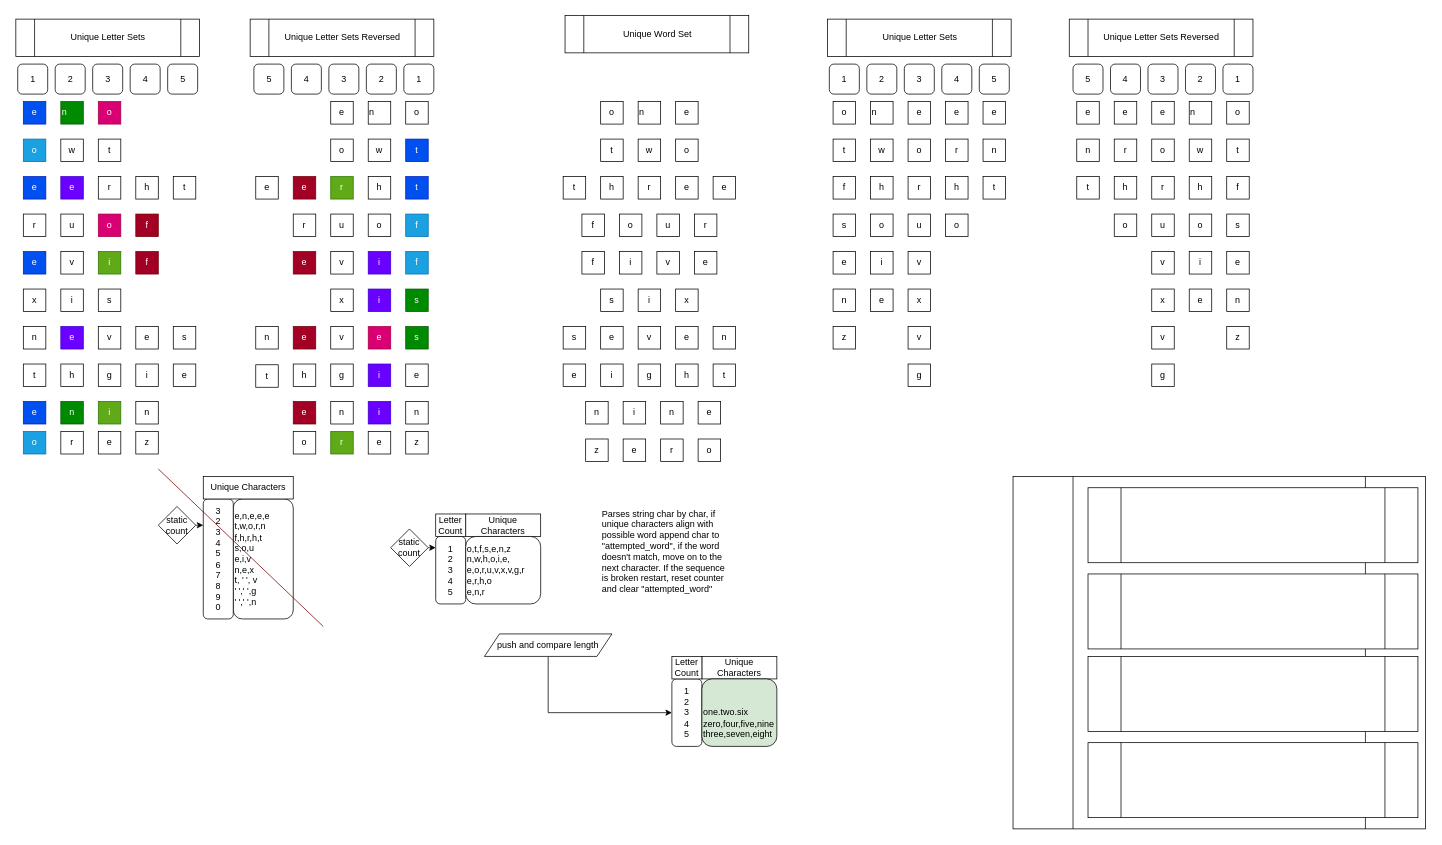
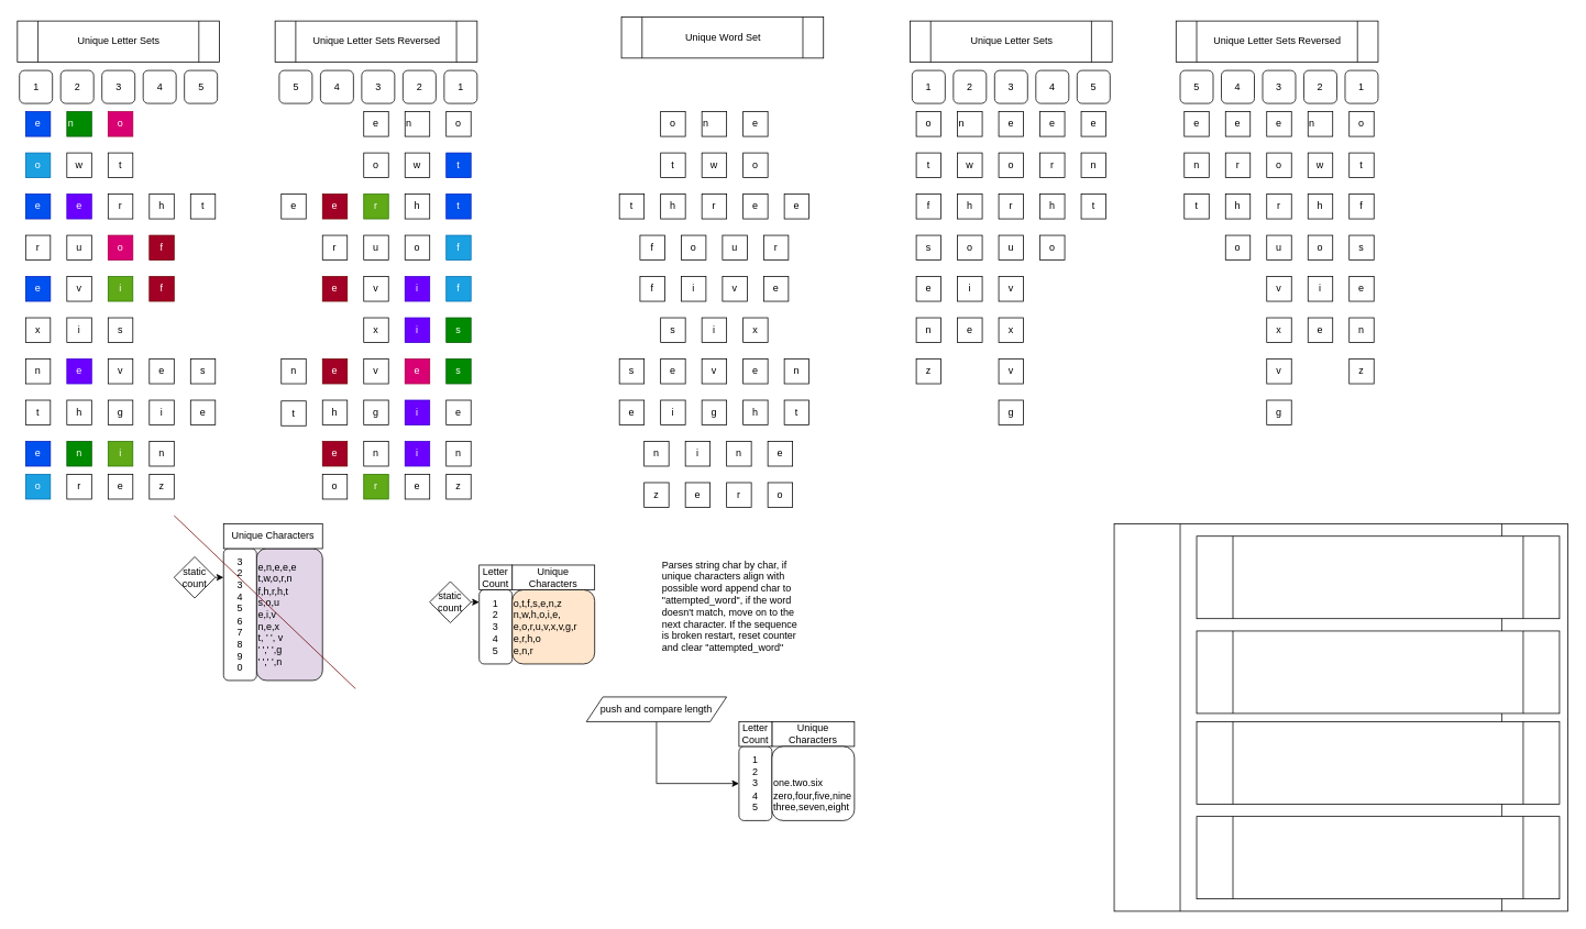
- <mxCell id="141" value="e,n,e,e,e&lt;br&gt;t,w,o,r,n&lt;br&gt;f,h,r,h,t&lt;br&gt;s,o,u&lt;br&gt;e,i,v&lt;br&gt;n,e,x&lt;br&gt;t, ' ', v&lt;br&gt;' ',' ',g&lt;br&gt;' ',' ',n&amp;nbsp;" style="rounded=1;whiteSpace=wrap;html=1;align=left;" vertex="1" parent="1"><mxGeometry x="310" y="665" width="80" height="160" as="geometry" /></mxCell>
+ <mxCell id="141" value="e,n,e,e,e&lt;br&gt;t,w,o,r,n&lt;br&gt;f,h,r,h,t&lt;br&gt;s,o,u&lt;br&gt;e,i,v&lt;br&gt;n,e,x&lt;br&gt;t, ' ', v&lt;br&gt;' ',' ',g&lt;br&gt;' ',' ',n&amp;nbsp;" style="rounded=1;whiteSpace=wrap;html=1;align=left;fillColor=#e1d5e7;" vertex="1" parent="1"><mxGeometry x="310" y="665" width="80" height="160" as="geometry" /></mxCell>
- <mxCell id="151" value="o,t,f,s,e,n,z&lt;br&gt;n,w,h,o,i,e,&lt;br&gt;e,o,r,u,v,x,v,g,r&lt;br&gt;e,r,h,o&lt;br&gt;e,n,r" style="rounded=1;whiteSpace=wrap;html=1;align=left;" vertex="1" parent="1"><mxGeometry x="620" y="715" width="100" height="90" as="geometry" /></mxCell>
+ <mxCell id="151" value="o,t,f,s,e,n,z&lt;br&gt;n,w,h,o,i,e,&lt;br&gt;e,o,r,u,v,x,v,g,r&lt;br&gt;e,r,h,o&lt;br&gt;e,n,r" style="rounded=1;whiteSpace=wrap;html=1;align=left;fillColor=#ffe6cc;" vertex="1" parent="1"><mxGeometry x="620" y="715" width="100" height="90" as="geometry" /></mxCell>
- <mxCell id="162" value="push and compare length" style="shape=parallelogram;perimeter=parallelogramPerimeter;whiteSpace=wrap;html=1;fixedSize=1;" vertex="1" parent="1"><mxGeometry x="645" y="845" width="170" height="30" as="geometry" /></mxCell>
+ <mxCell id="162" value="push and compare length" style="shape=parallelogram;perimeter=parallelogramPerimeter;whiteSpace=wrap;html=1;fixedSize=1;" vertex="1" parent="1"><mxGeometry x="710" y="845" width="170" height="30" as="geometry" /></mxCell>
- <mxCell id="165" value="&lt;br&gt;&lt;br&gt;one.two.six&lt;br&gt;zero,four,five,nine&lt;br&gt;three,seven,eight" style="rounded=1;whiteSpace=wrap;html=1;align=left;fillColor=#d5e8d4;" vertex="1" parent="1"><mxGeometry x="935" y="905" width="100" height="90" as="geometry" /></mxCell>
+ <mxCell id="165" value="&lt;br&gt;&lt;br&gt;one.two.six&lt;br&gt;zero,four,five,nine&lt;br&gt;three,seven,eight" style="rounded=1;whiteSpace=wrap;html=1;align=left;" vertex="1" parent="1"><mxGeometry x="935" y="905" width="100" height="90" as="geometry" /></mxCell>
